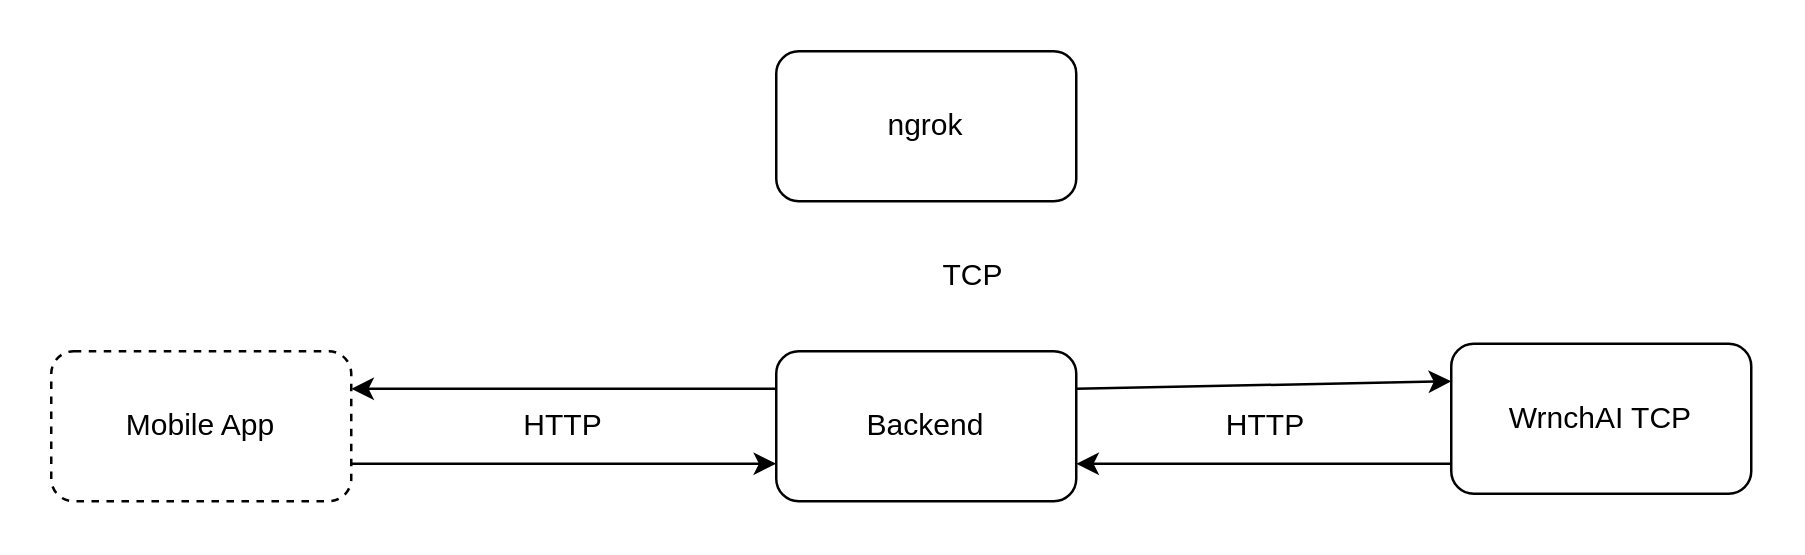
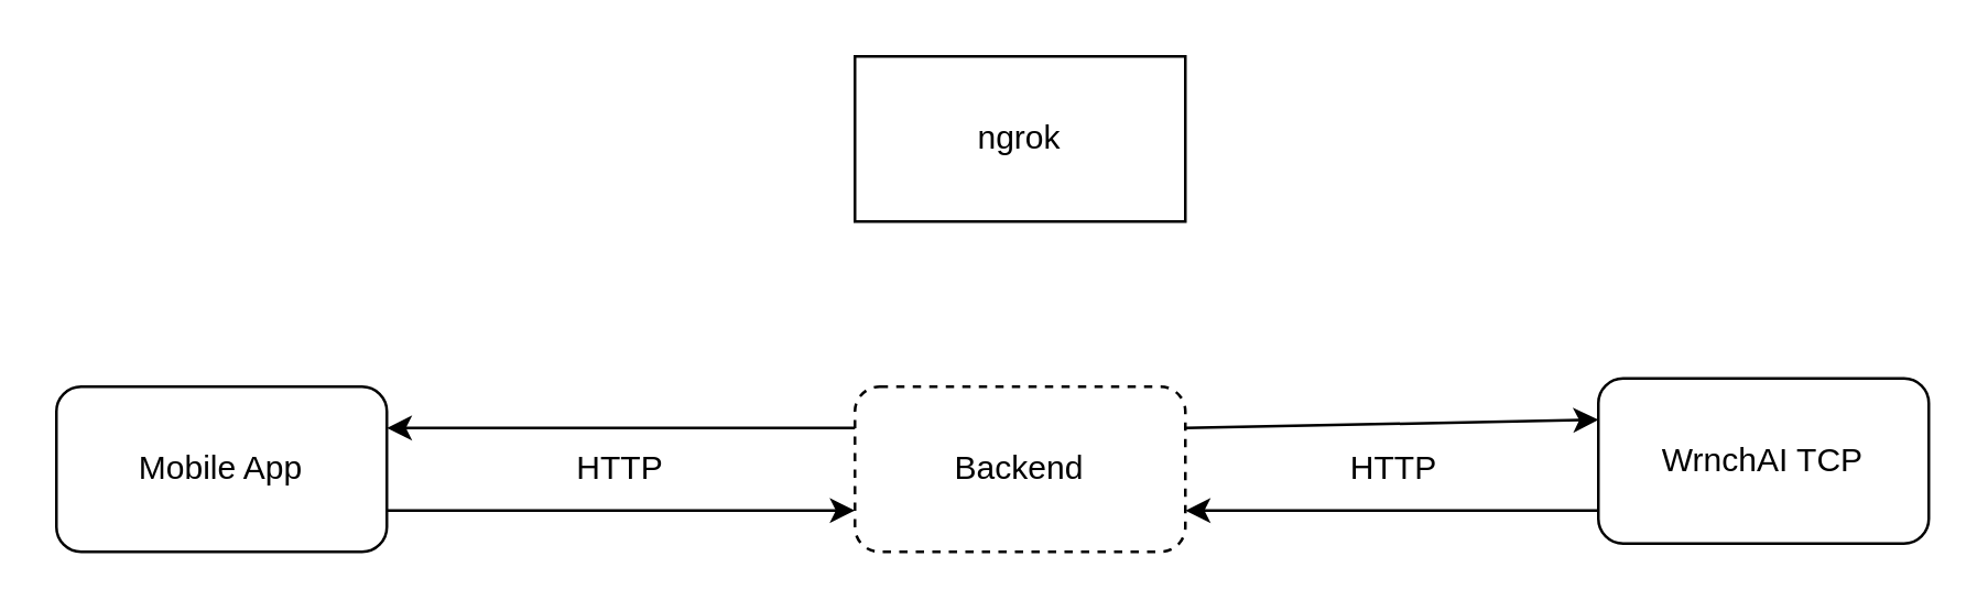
- <mxCell id="9" value="ngrok" style="rounded=1;whiteSpace=wrap;html=1;" vertex="1" parent="1"><mxGeometry x="310" y="20" width="120" height="60" as="geometry" /></mxCell>
+ <mxCell id="9" value="ngrok" style="whiteSpace=wrap;html=1;rounded=0;" vertex="1" parent="1"><mxGeometry x="310" y="20" width="120" height="60" as="geometry" /></mxCell>
- <mxCell id="10" value="TCP" style="text;html=1;strokeColor=none;fillColor=none;align=center;verticalAlign=middle;whiteSpace=wrap;rounded=0;" vertex="1" parent="1"><mxGeometry x="369" y="100" width="40" height="20" as="geometry" /></mxCell>
- <mxCell id="2" value="Mobile App" style="rounded=1;whiteSpace=wrap;html=1;dashed=1;" vertex="1" parent="1"><mxGeometry x="20" y="140" width="120" height="60" as="geometry" /></mxCell>
+ <mxCell id="2" value="Mobile App" style="rounded=1;whiteSpace=wrap;html=1;" vertex="1" parent="1"><mxGeometry x="20" y="140" width="120" height="60" as="geometry" /></mxCell>
- <mxCell id="3" value="Backend" style="rounded=1;whiteSpace=wrap;html=1;" vertex="1" parent="1"><mxGeometry x="310" y="140" width="120" height="60" as="geometry" /></mxCell>
+ <mxCell id="3" value="Backend" style="rounded=1;whiteSpace=wrap;html=1;dashed=1;" vertex="1" parent="1"><mxGeometry x="310" y="140" width="120" height="60" as="geometry" /></mxCell>
